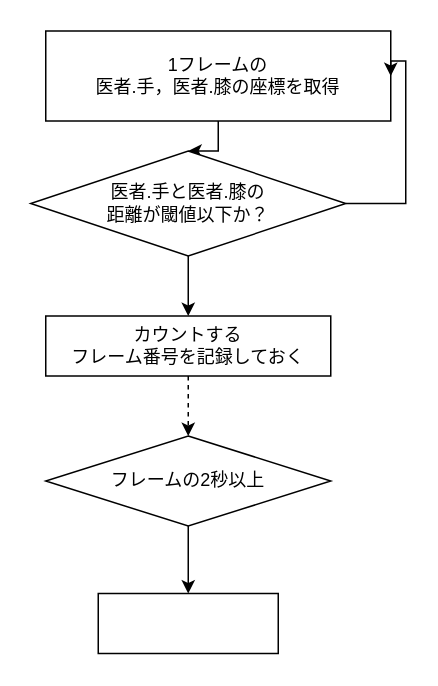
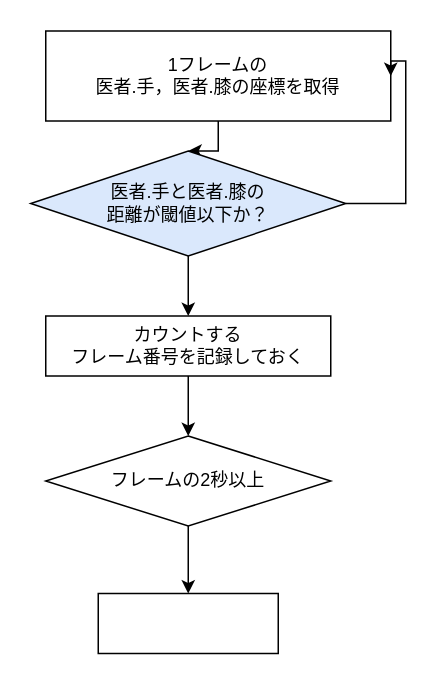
- <mxCell id="6" value="医者.手と医者.膝の&lt;br&gt;距離が閾値以下か？" style="rhombus;whiteSpace=wrap;html=1;" vertex="1" parent="1"><mxGeometry x="20" y="100" width="210" height="70" as="geometry" /></mxCell>
+ <mxCell id="6" value="医者.手と医者.膝の&lt;br&gt;距離が閾値以下か？" style="rhombus;whiteSpace=wrap;html=1;fillColor=#dae8fc;" vertex="1" parent="1"><mxGeometry x="20" y="100" width="210" height="70" as="geometry" /></mxCell>
- <mxCell id="7" value="" style="edgeStyle=orthogonalEdgeStyle;rounded=0;orthogonalLoop=1;jettySize=auto;html=1;dashed=1;" edge="1" parent="1" source="8" target="10"><mxGeometry relative="1" as="geometry" /></mxCell>
+ <mxCell id="7" value="" style="edgeStyle=orthogonalEdgeStyle;rounded=0;orthogonalLoop=1;jettySize=auto;html=1;" edge="1" parent="1" source="8" target="10"><mxGeometry relative="1" as="geometry" /></mxCell>
